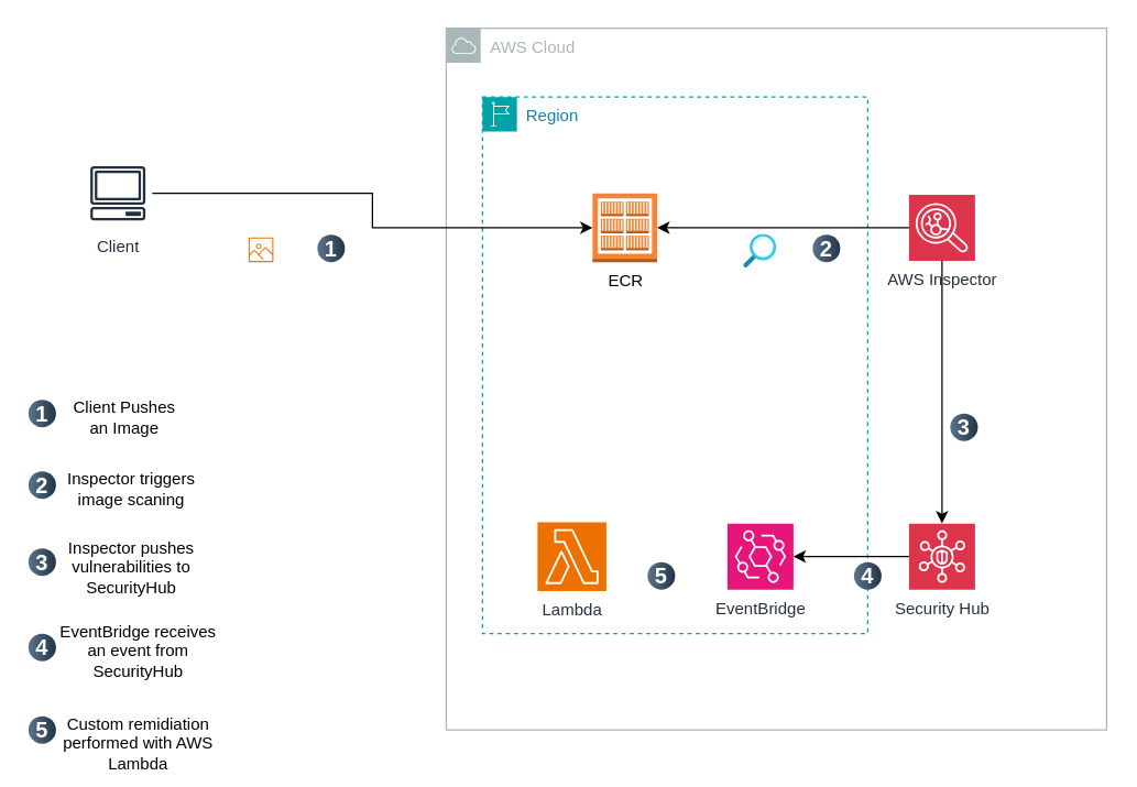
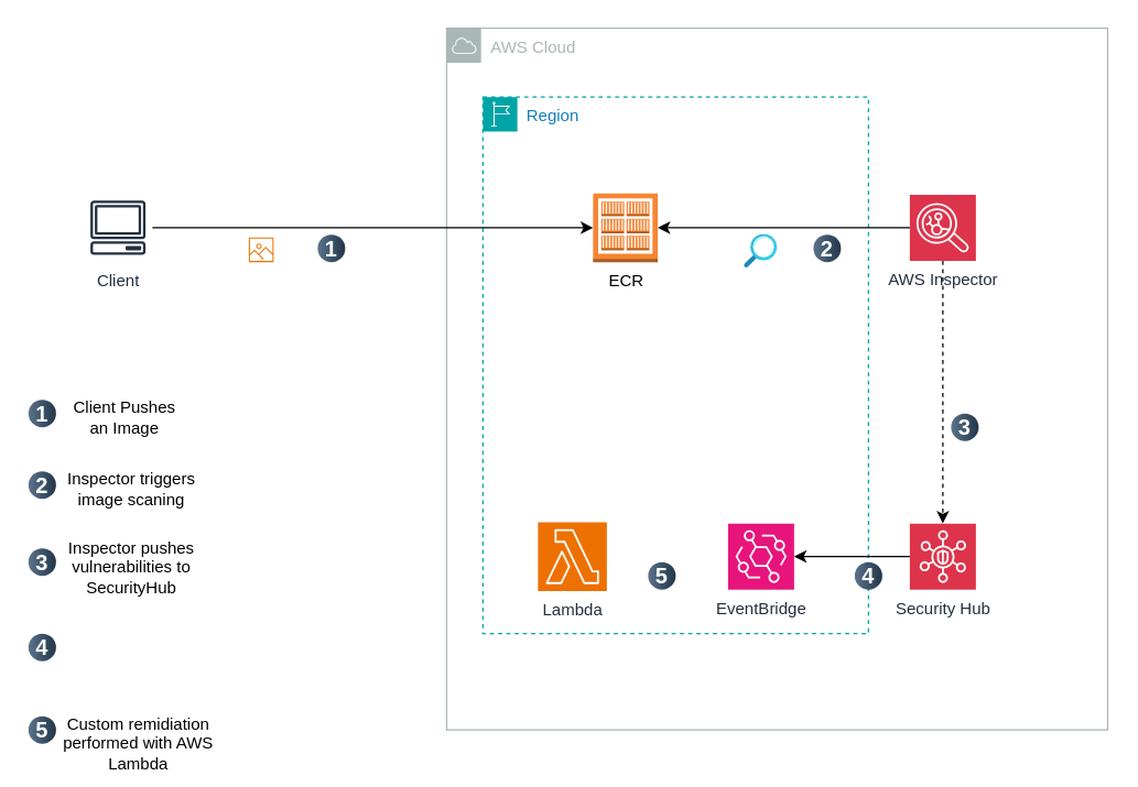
- <mxCell id="2" value="Client" style="sketch=0;outlineConnect=0;fontColor=#232F3E;gradientColor=none;strokeColor=#232F3E;fillColor=#ffffff;dashed=0;verticalLabelPosition=bottom;verticalAlign=top;align=center;html=1;fontSize=12;fontStyle=0;aspect=fixed;shape=mxgraph.aws4.resourceIcon;resIcon=mxgraph.aws4.client;" vertex="1" parent="1"><mxGeometry x="60" y="115" width="50" height="50" as="geometry" /></mxCell>
+ <mxCell id="2" value="Client" style="sketch=0;outlineConnect=0;fontColor=#232F3E;gradientColor=none;strokeColor=#232F3E;fillColor=#ffffff;dashed=0;verticalLabelPosition=bottom;verticalAlign=top;align=center;html=1;fontSize=12;fontStyle=0;aspect=fixed;shape=mxgraph.aws4.resourceIcon;resIcon=mxgraph.aws4.client;" vertex="1" parent="1"><mxGeometry x="60" y="140" width="50" height="50" as="geometry" /></mxCell>
- <mxCell id="12" style="edgeStyle=orthogonalEdgeStyle;rounded=0;orthogonalLoop=1;jettySize=auto;html=1;" edge="1" parent="3" source="7" target="11"><mxGeometry relative="1" as="geometry" /></mxCell>
+ <mxCell id="12" style="edgeStyle=orthogonalEdgeStyle;rounded=0;orthogonalLoop=1;jettySize=auto;html=1;dashed=1;" edge="1" parent="3" source="7" target="11"><mxGeometry relative="1" as="geometry" /></mxCell>
- <mxCell id="29" value="EventBridge receives an event from SecurityHub" style="text;html=1;align=center;verticalAlign=middle;whiteSpace=wrap;rounded=0;" vertex="1" parent="1"><mxGeometry x="40" y="455" width="120" height="35" as="geometry" /></mxCell>
